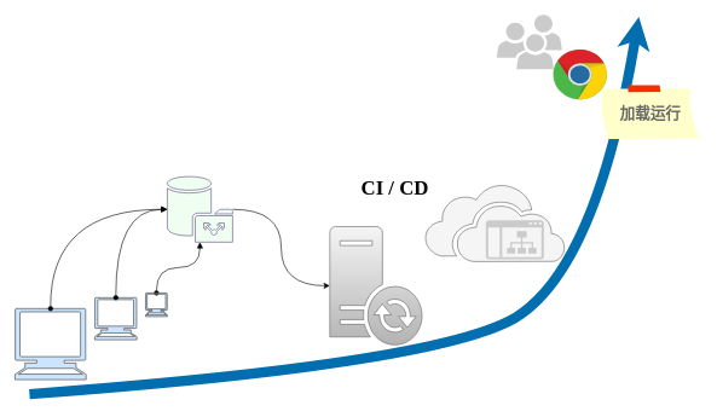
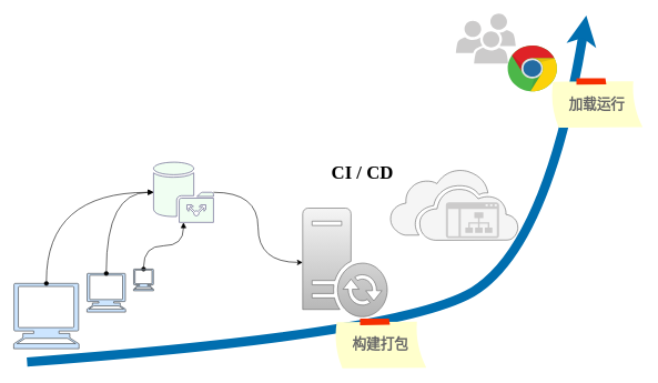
+ <mxCell id="4" value="构建打包" style="strokeWidth=1;shadow=0;dashed=0;align=center;html=1;shape=mxgraph.mockup.text.stickyNote2;fontColor=#666666;mainText=;fontSize=21;whiteSpace=wrap;fillColor=#ffffcc;strokeColor=#F62E00;fontStyle=1" parent="1" vertex="1"><mxGeometry x="501" y="478" width="140" height="75" as="geometry" /></mxCell>
